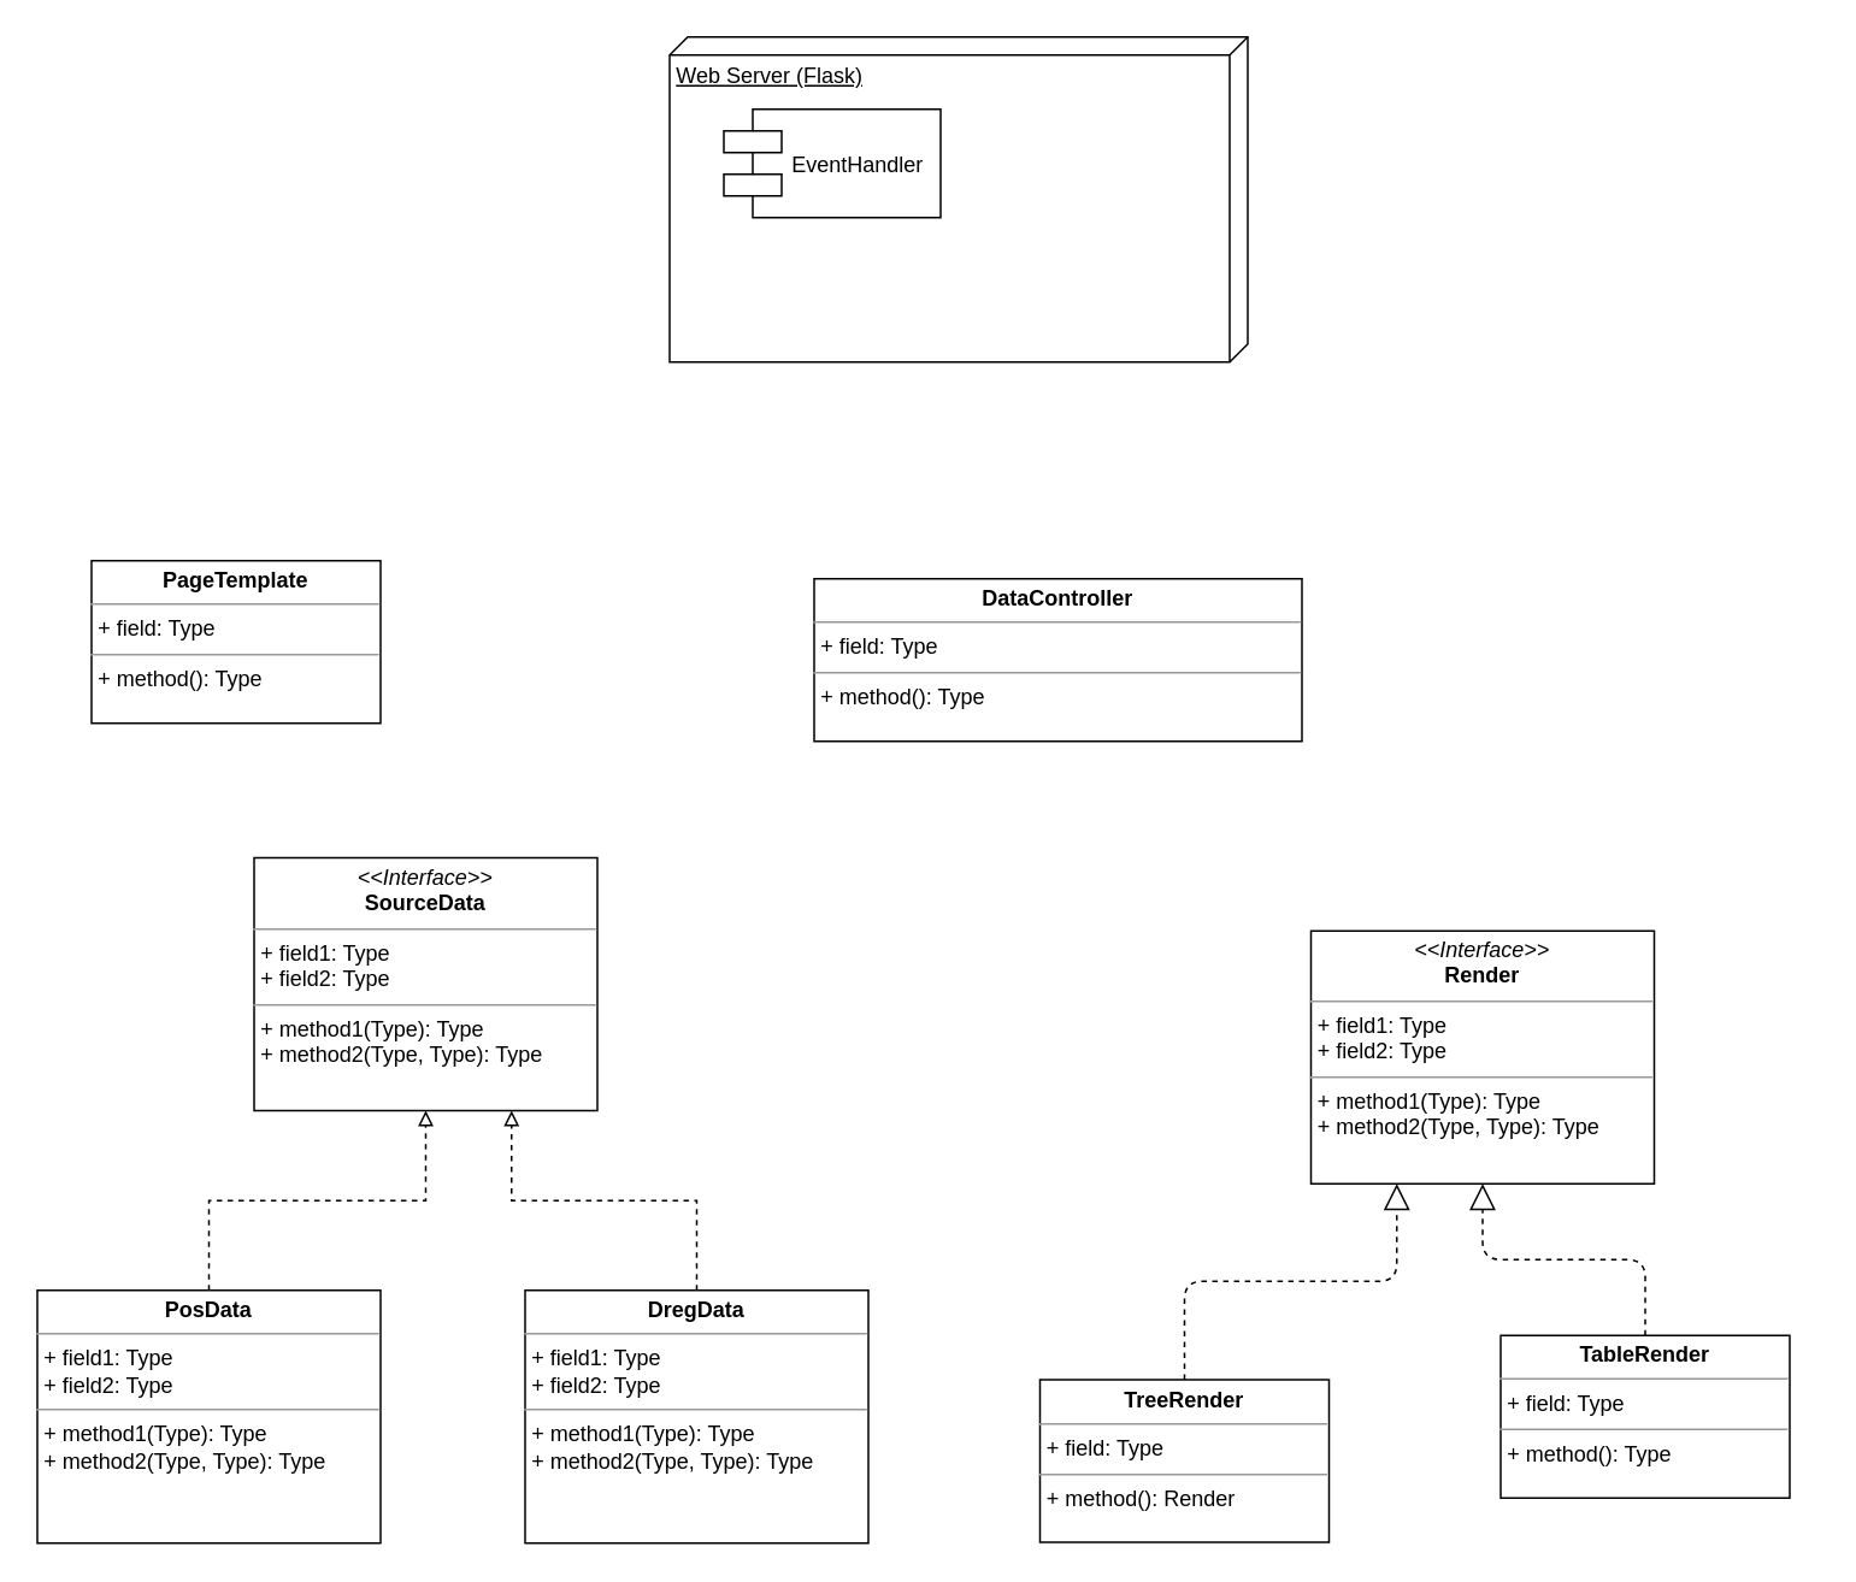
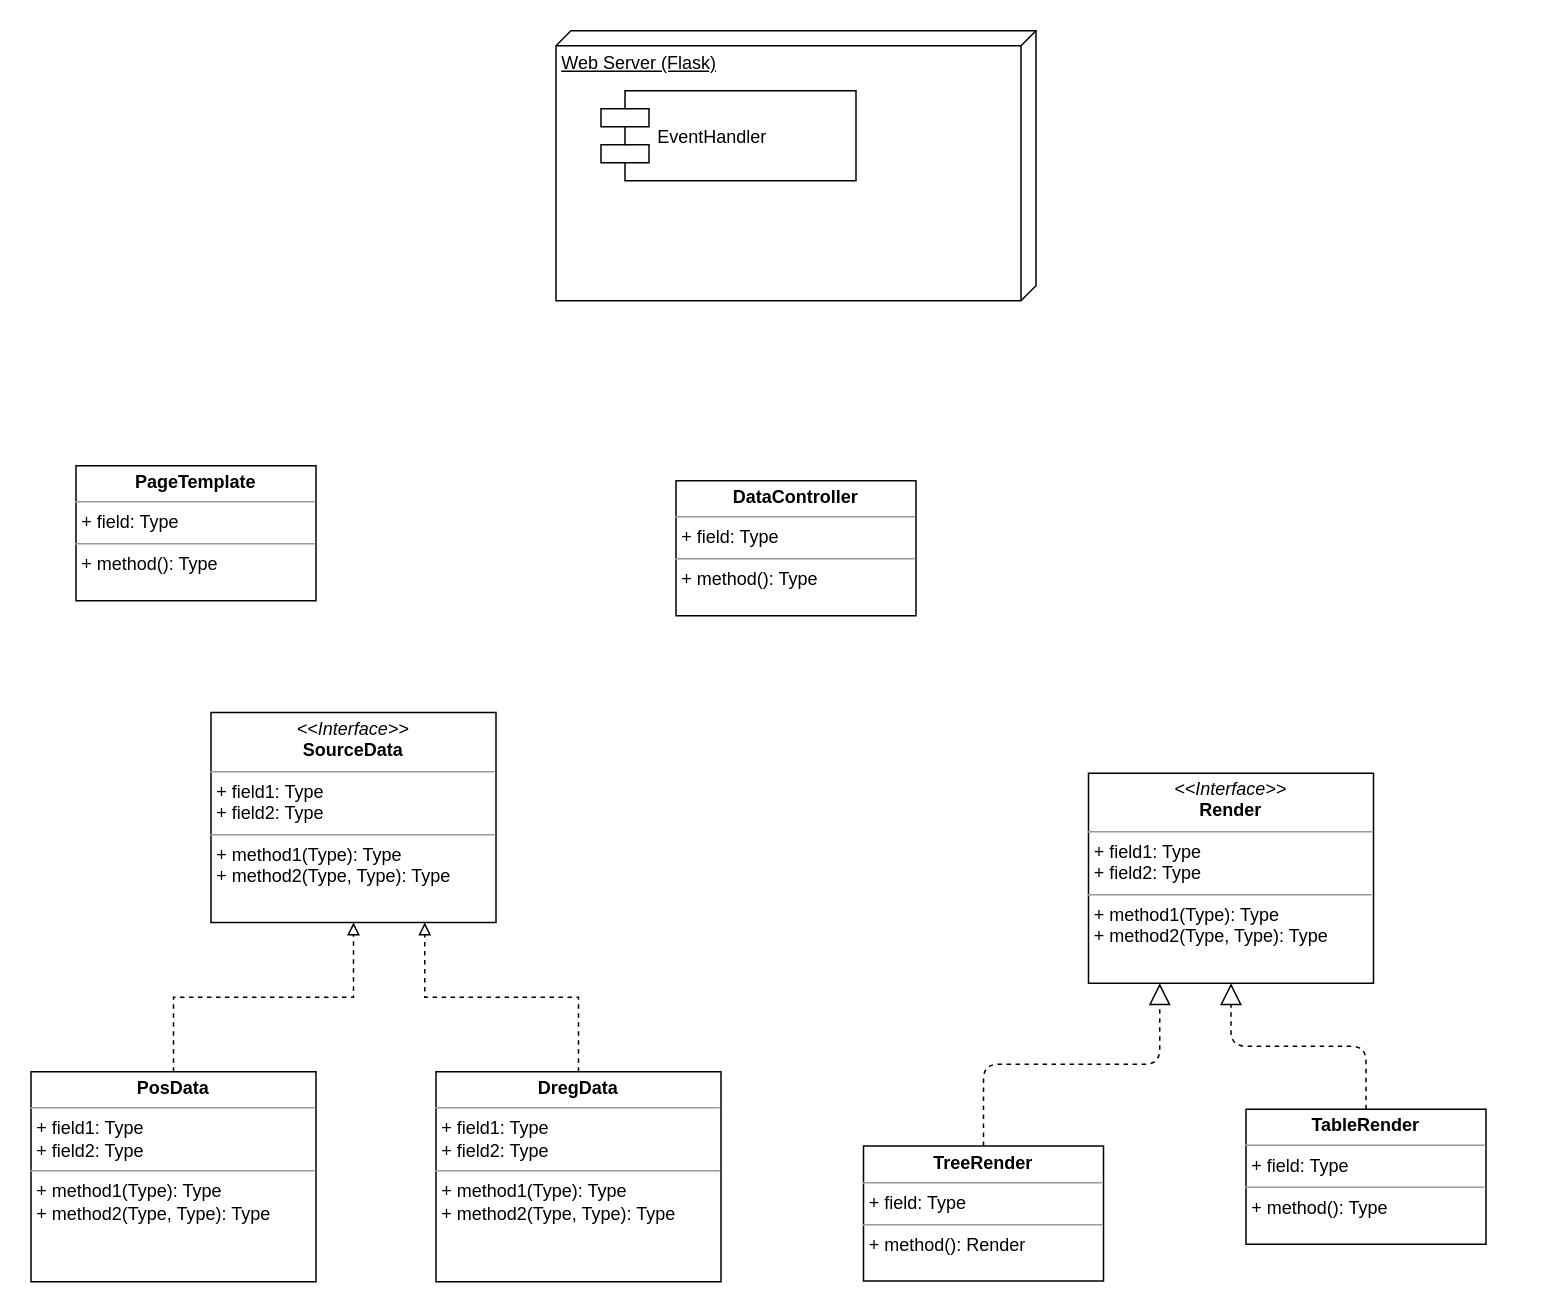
- <mxCell id="3" value="EventHandler" style="shape=component;align=left;spacingLeft=36;" vertex="1" parent="1"><mxGeometry x="400" y="60" width="120" height="60" as="geometry" /></mxCell>
+ <mxCell id="3" value="EventHandler" style="shape=component;align=left;spacingLeft=36;" vertex="1" parent="1"><mxGeometry x="400" y="60" width="170" height="60" as="geometry" /></mxCell>
- <mxCell id="15" value="&lt;p style=&quot;margin: 0px ; margin-top: 4px ; text-align: center&quot;&gt;&lt;b&gt;DataController&lt;/b&gt;&lt;/p&gt;&lt;hr size=&quot;1&quot;&gt;&lt;p style=&quot;margin: 0px ; margin-left: 4px&quot;&gt;+ field: Type&lt;/p&gt;&lt;hr size=&quot;1&quot;&gt;&lt;p style=&quot;margin: 0px ; margin-left: 4px&quot;&gt;+ method(): Type&lt;/p&gt;" style="verticalAlign=top;align=left;overflow=fill;fontSize=12;fontFamily=Helvetica;html=1;" vertex="1" parent="1"><mxGeometry x="450" y="320" width="270" height="90" as="geometry" /></mxCell>
+ <mxCell id="15" value="&lt;p style=&quot;margin: 0px ; margin-top: 4px ; text-align: center&quot;&gt;&lt;b&gt;DataController&lt;/b&gt;&lt;/p&gt;&lt;hr size=&quot;1&quot;&gt;&lt;p style=&quot;margin: 0px ; margin-left: 4px&quot;&gt;+ field: Type&lt;/p&gt;&lt;hr size=&quot;1&quot;&gt;&lt;p style=&quot;margin: 0px ; margin-left: 4px&quot;&gt;+ method(): Type&lt;/p&gt;" style="verticalAlign=top;align=left;overflow=fill;fontSize=12;fontFamily=Helvetica;html=1;" vertex="1" parent="1"><mxGeometry x="450" y="320" width="160" height="90" as="geometry" /></mxCell>
